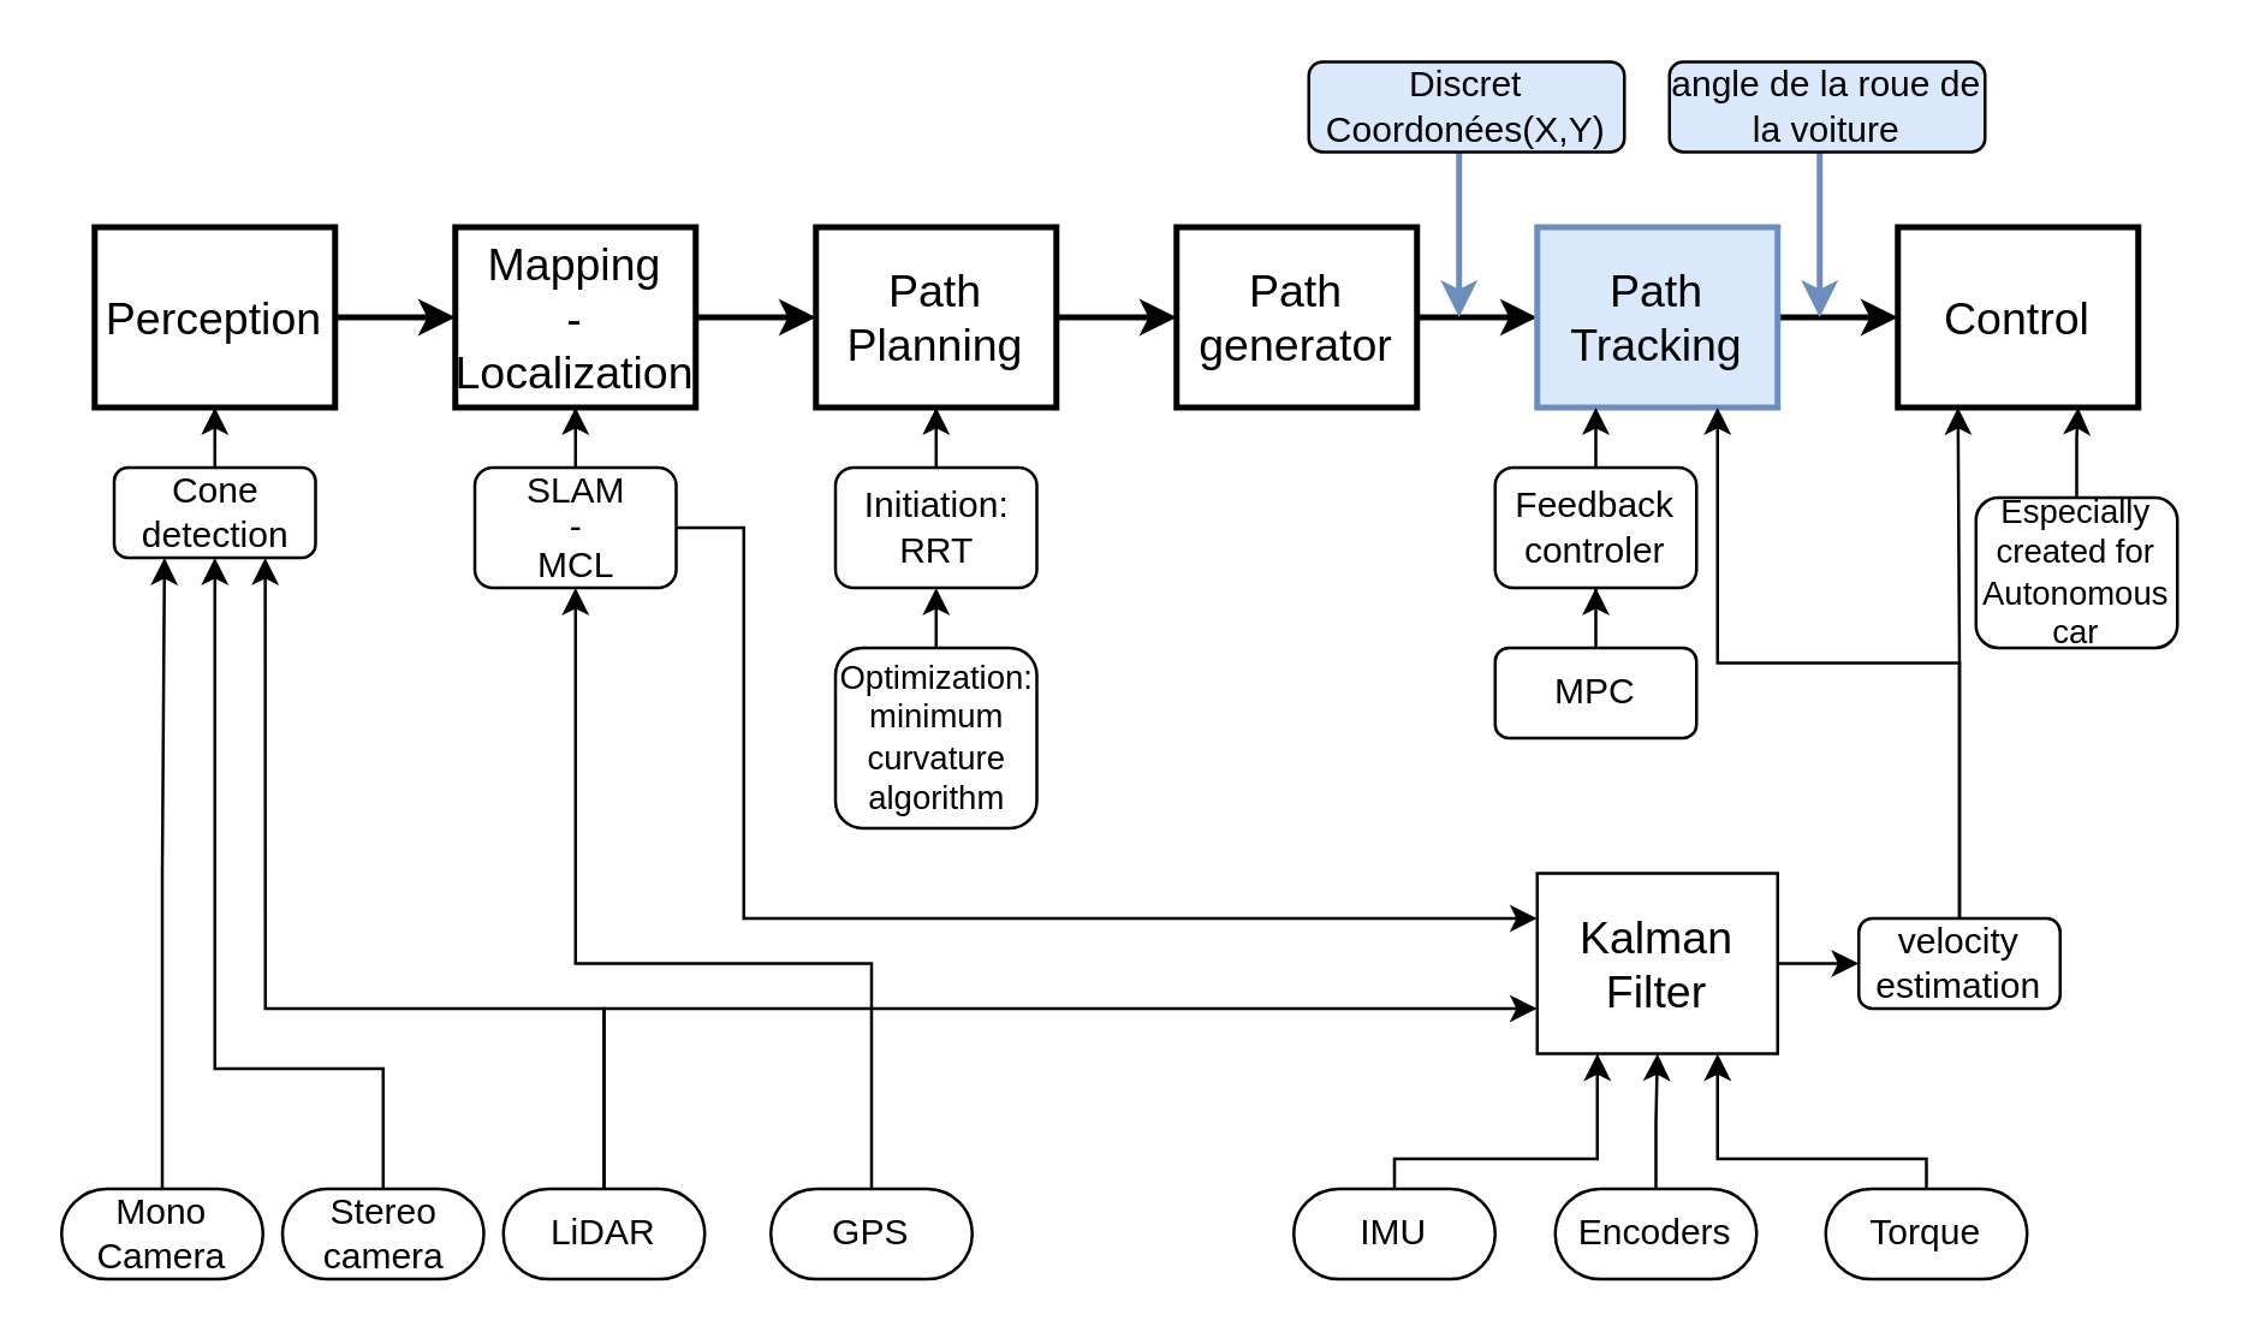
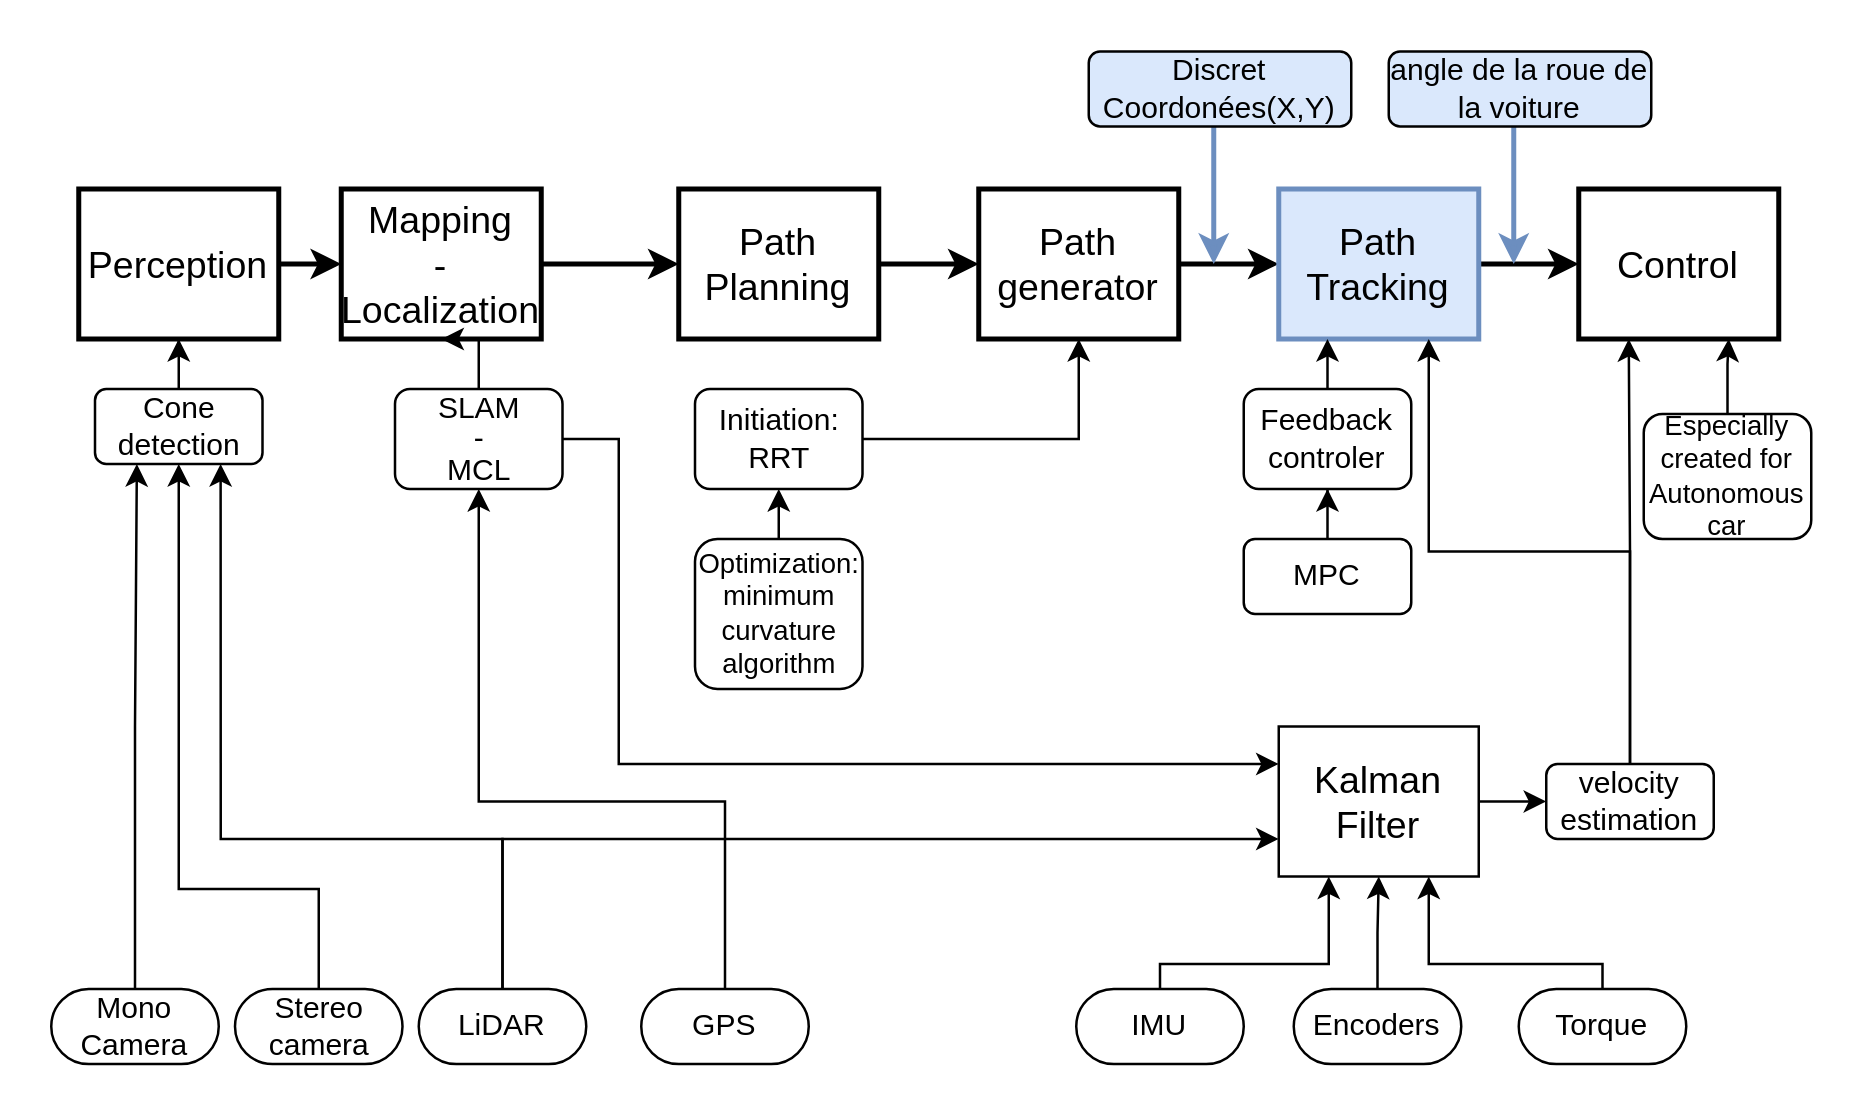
- <mxCell id="5" value="&lt;div&gt;Mapping&lt;/div&gt;&lt;div&gt;-&lt;/div&gt;Localization" style="rounded=0;whiteSpace=wrap;html=1;fillColor=default;fontSize=15;strokeWidth=2;" parent="1" vertex="1"><mxGeometry x="151" y="75" width="80" height="60" as="geometry" /></mxCell>
+ <mxCell id="5" value="&lt;div&gt;Mapping&lt;/div&gt;&lt;div&gt;-&lt;/div&gt;Localization" style="rounded=0;whiteSpace=wrap;html=1;fillColor=default;fontSize=15;strokeWidth=2;" parent="1" vertex="1"><mxGeometry x="136" y="75" width="80" height="60" as="geometry" /></mxCell>
- <mxCell id="27" value="" style="edgeStyle=orthogonalEdgeStyle;rounded=0;orthogonalLoop=1;jettySize=auto;html=1;fontSize=15;" parent="1" source="28" target="7" edge="1"><mxGeometry relative="1" as="geometry" /></mxCell>
+ <mxCell id="27" value="" style="edgeStyle=orthogonalEdgeStyle;rounded=0;orthogonalLoop=1;jettySize=auto;html=1;fontSize=15;" parent="1" source="28" target="9" edge="1"><mxGeometry relative="1" as="geometry" /></mxCell>
